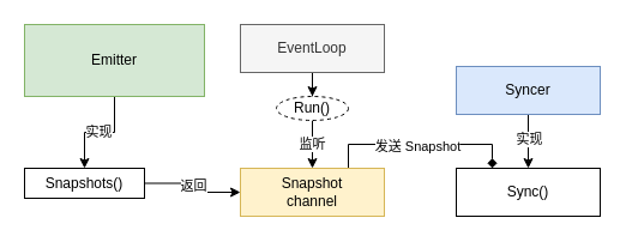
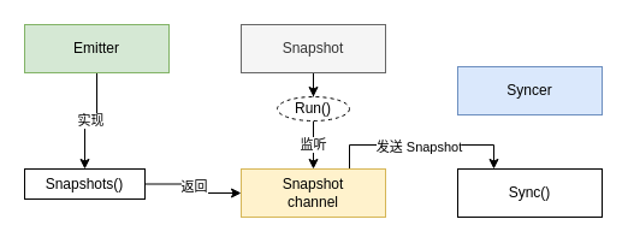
- <mxCell id="16" value="EventLoop" style="rounded=0;whiteSpace=wrap;html=1;fillColor=#f5f5f5;strokeColor=#666666;fontColor=#333333;" parent="1" vertex="1"><mxGeometry x="200" y="20" width="120" height="40" as="geometry" /></mxCell>
+ <mxCell id="16" value="Snapshot" style="rounded=0;whiteSpace=wrap;html=1;fillColor=#f5f5f5;strokeColor=#666666;fontColor=#333333;" parent="1" vertex="1"><mxGeometry x="200" y="20" width="120" height="40" as="geometry" /></mxCell>
- <mxCell id="3" value="Emitter" style="rounded=0;whiteSpace=wrap;html=1;fillColor=#d5e8d4;strokeColor=#82b366;" parent="1" vertex="1"><mxGeometry x="20" y="20" width="150" height="60" as="geometry" /></mxCell>
+ <mxCell id="3" value="Emitter" style="rounded=0;whiteSpace=wrap;html=1;fillColor=#d5e8d4;strokeColor=#82b366;" parent="1" vertex="1"><mxGeometry x="20" y="20" width="120" height="40" as="geometry" /></mxCell>
- <mxCell id="7" value="" style="edgeStyle=orthogonalEdgeStyle;rounded=0;orthogonalLoop=1;jettySize=auto;html=1;" parent="1" source="9" target="13" edge="1"><mxGeometry relative="1" as="geometry" /></mxCell>
- <mxCell id="8" value="实现" style="edgeLabel;html=1;align=center;verticalAlign=middle;resizable=0;points=[];" parent="7" vertex="1" connectable="0"><mxGeometry x="-0.133" relative="1" as="geometry"><mxPoint as="offset" /></mxGeometry></mxCell>
- <mxCell id="10" style="edgeStyle=orthogonalEdgeStyle;rounded=0;orthogonalLoop=1;jettySize=auto;html=1;exitX=0.75;exitY=0;exitDx=0;exitDy=0;entryX=0.25;entryY=0;entryDx=0;entryDy=0;endArrow=diamond;" parent="1" source="12" target="13" edge="1"><mxGeometry relative="1" as="geometry" /></mxCell>
+ <mxCell id="10" style="edgeStyle=orthogonalEdgeStyle;rounded=0;orthogonalLoop=1;jettySize=auto;html=1;exitX=0.75;exitY=0;exitDx=0;exitDy=0;entryX=0.25;entryY=0;entryDx=0;entryDy=0;" parent="1" source="12" target="13" edge="1"><mxGeometry relative="1" as="geometry" /></mxCell>
